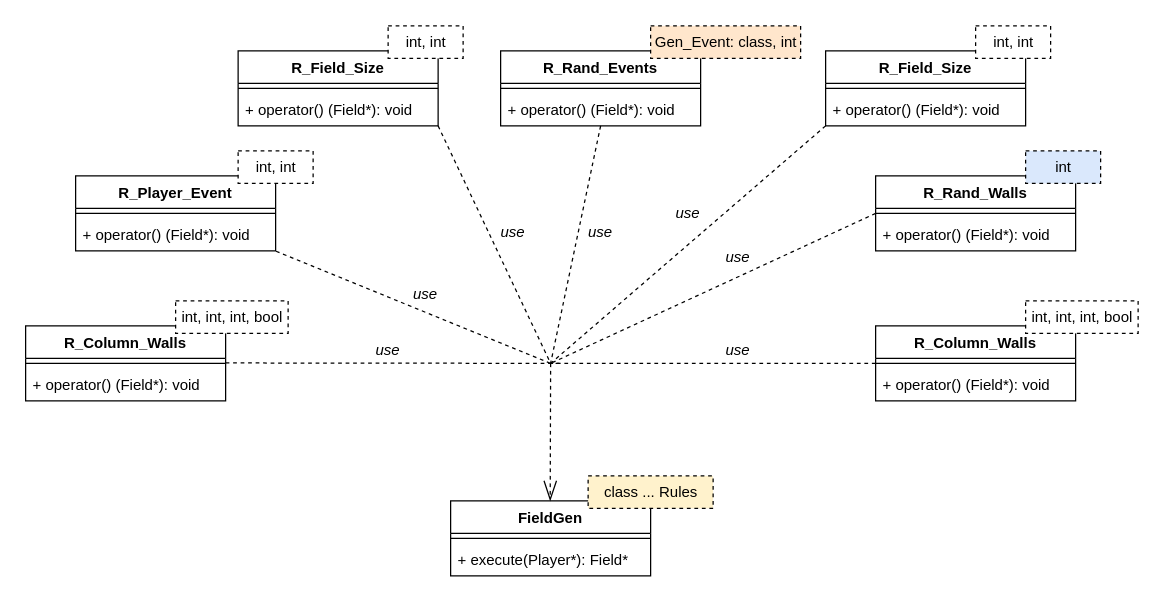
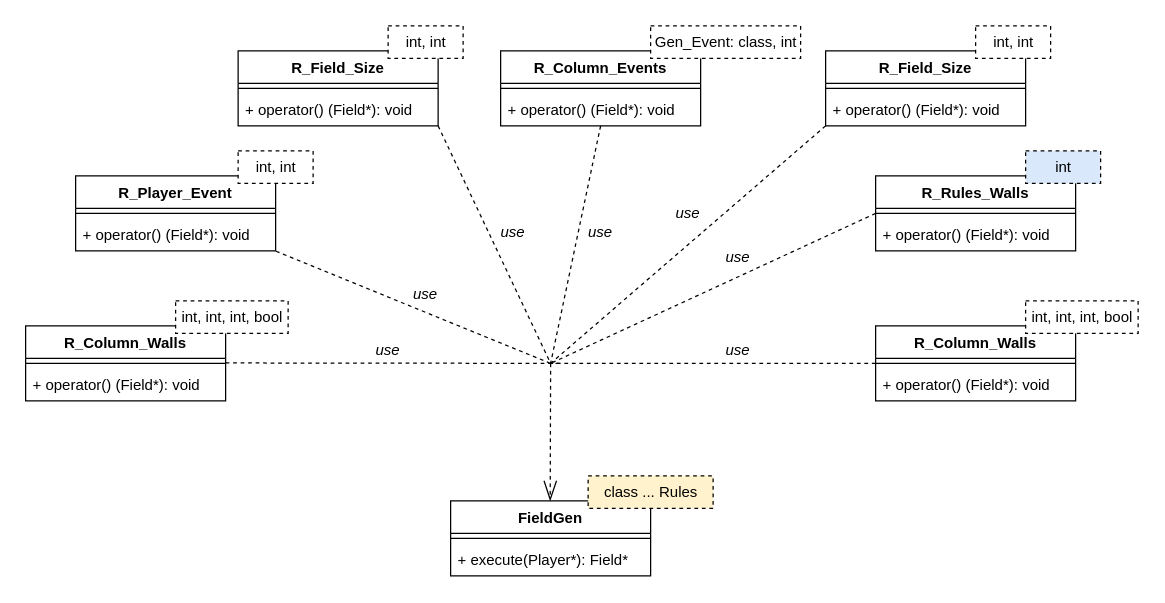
- <mxCell id="13" value="Gen_Event: class, int" style="html=1;strokeColor=default;dashed=1;fillColor=#ffe6cc;" vertex="1" parent="1"><mxGeometry x="520" y="20" width="120" height="26" as="geometry" /></mxCell>
+ <mxCell id="13" value="Gen_Event: class, int" style="html=1;strokeColor=default;dashed=1;" vertex="1" parent="1"><mxGeometry x="520" y="20" width="120" height="26" as="geometry" /></mxCell>
- <mxCell id="10" value="R_Rand_Events" style="swimlane;fontStyle=1;align=center;verticalAlign=top;childLayout=stackLayout;horizontal=1;startSize=26;horizontalStack=0;resizeParent=1;resizeParentMax=0;resizeLast=0;collapsible=1;marginBottom=0;" vertex="1" parent="1"><mxGeometry x="400" y="40" width="160" height="60" as="geometry" /></mxCell>
+ <mxCell id="10" value="R_Column_Events" style="swimlane;fontStyle=1;align=center;verticalAlign=top;childLayout=stackLayout;horizontal=1;startSize=26;horizontalStack=0;resizeParent=1;resizeParentMax=0;resizeLast=0;collapsible=1;marginBottom=0;" vertex="1" parent="1"><mxGeometry x="400" y="40" width="160" height="60" as="geometry" /></mxCell>
- <mxCell id="14" value="R_Rand_Walls" style="swimlane;fontStyle=1;align=center;verticalAlign=top;childLayout=stackLayout;horizontal=1;startSize=26;horizontalStack=0;resizeParent=1;resizeParentMax=0;resizeLast=0;collapsible=1;marginBottom=0;" vertex="1" parent="1"><mxGeometry x="700" y="140" width="160" height="60" as="geometry" /></mxCell>
+ <mxCell id="14" value="R_Rules_Walls" style="swimlane;fontStyle=1;align=center;verticalAlign=top;childLayout=stackLayout;horizontal=1;startSize=26;horizontalStack=0;resizeParent=1;resizeParentMax=0;resizeLast=0;collapsible=1;marginBottom=0;" vertex="1" parent="1"><mxGeometry x="700" y="140" width="160" height="60" as="geometry" /></mxCell>
